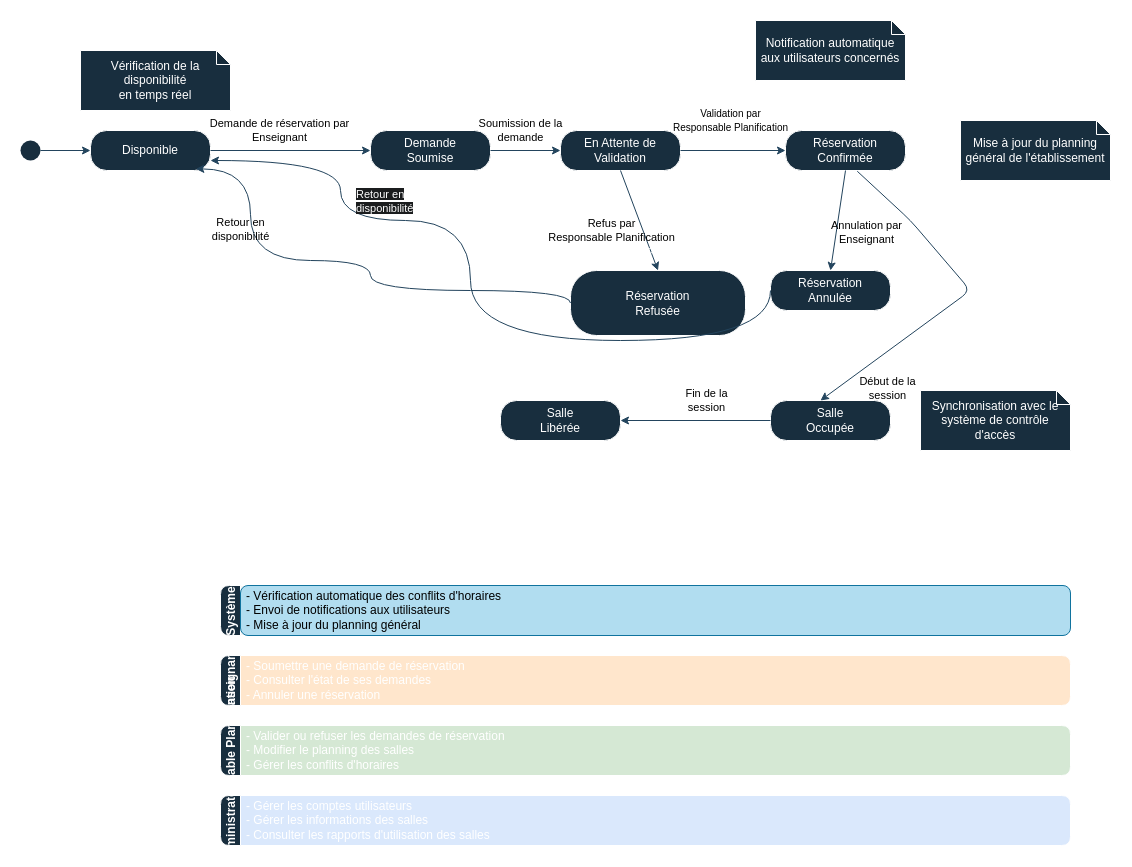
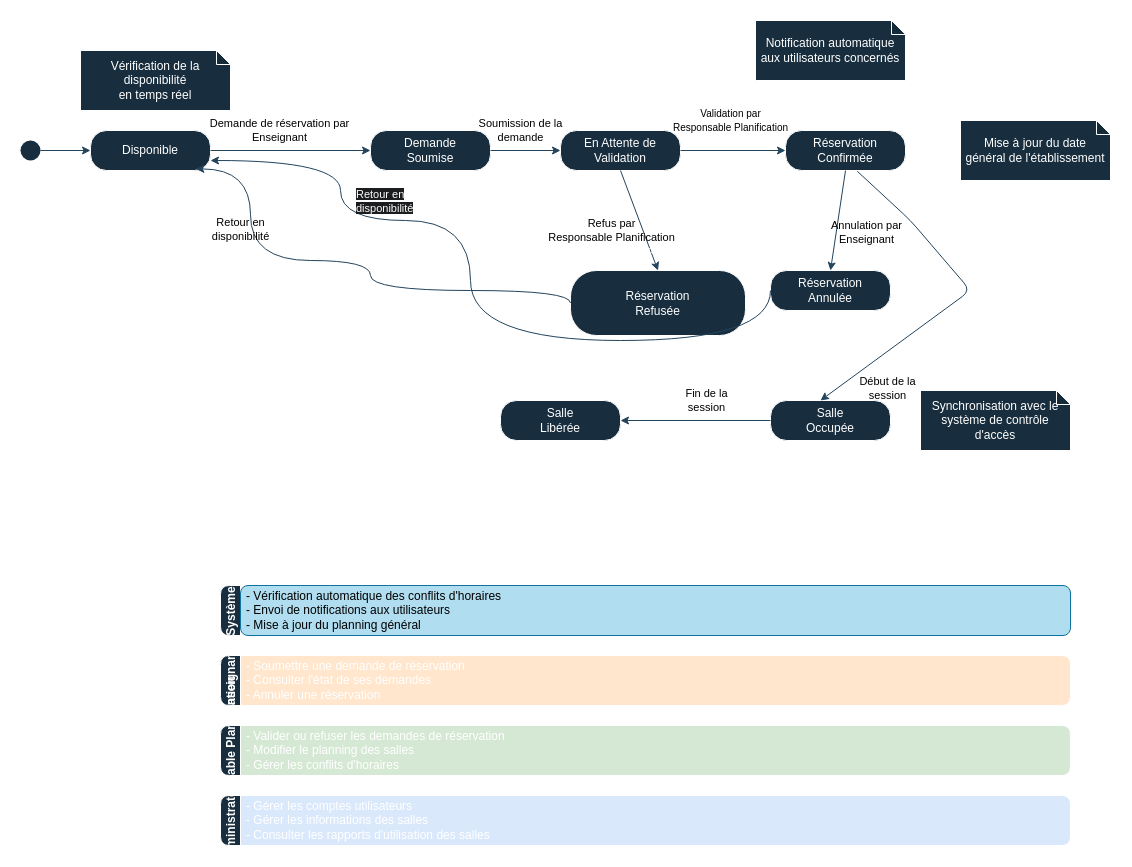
- <mxCell id="24" value="Mise à jour du planning&#10;général de l'établissement" style="shape=note;whiteSpace=wrap;html=1;backgroundOutline=1;darkOpacity=0.05;fillColor=#182E3E;strokeColor=#FFFFFF;size=14;rounded=1;labelBackgroundColor=none;fontColor=#FFFFFF;" vertex="1" parent="1"><mxGeometry x="960" y="120" width="150" height="60" as="geometry" /></mxCell>
+ <mxCell id="24" value="Mise à jour du date&#10;général de l'établissement" style="shape=note;whiteSpace=wrap;html=1;backgroundOutline=1;darkOpacity=0.05;fillColor=#182E3E;strokeColor=#FFFFFF;size=14;rounded=1;labelBackgroundColor=none;fontColor=#FFFFFF;" vertex="1" parent="1"><mxGeometry x="960" y="120" width="150" height="60" as="geometry" /></mxCell>
